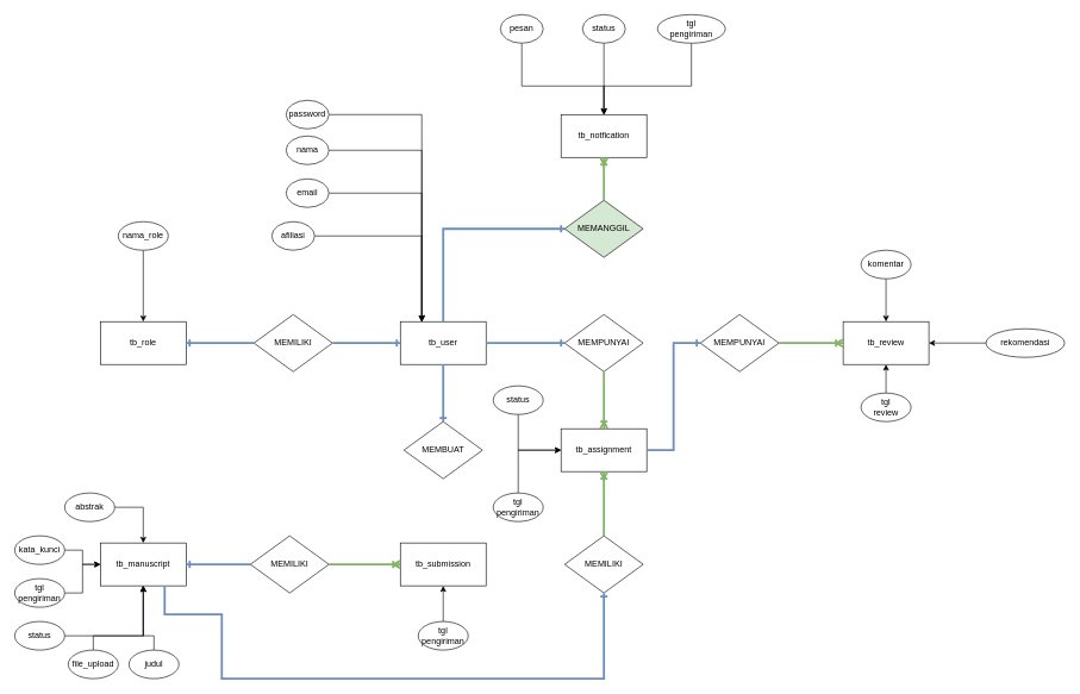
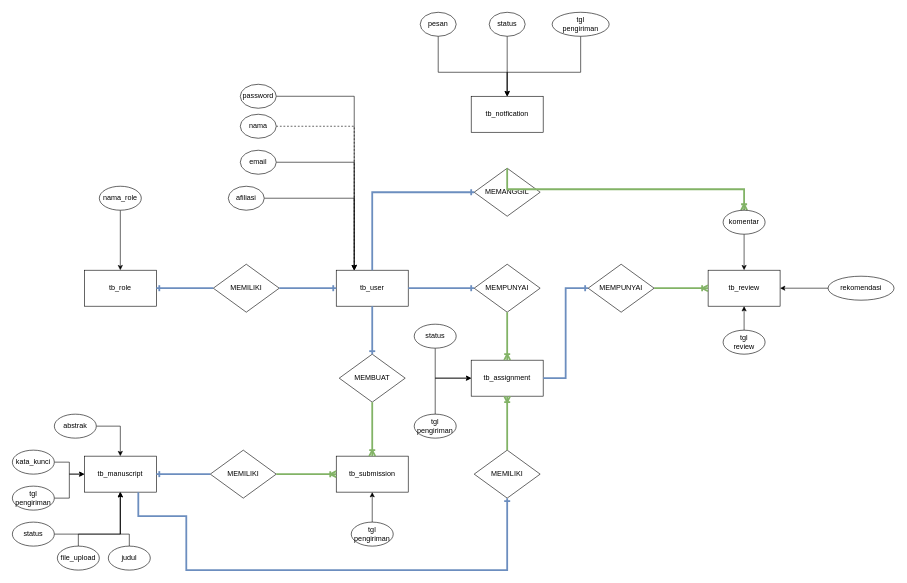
- <mxCell id="9" style="edgeStyle=orthogonalEdgeStyle;rounded=0;orthogonalLoop=1;jettySize=auto;html=1;entryX=0.25;entryY=0;entryDx=0;entryDy=0;" edge="1" parent="1" source="10" target="5"><mxGeometry relative="1" as="geometry"><Array as="points"><mxPoint x="590" y="210" /></Array></mxGeometry></mxCell>
+ <mxCell id="9" style="edgeStyle=orthogonalEdgeStyle;rounded=0;orthogonalLoop=1;jettySize=auto;html=1;entryX=0.25;entryY=0;entryDx=0;entryDy=0;dashed=1;" edge="1" parent="1" source="10" target="5"><mxGeometry relative="1" as="geometry"><Array as="points"><mxPoint x="590" y="210" /></Array></mxGeometry></mxCell>
- <mxCell id="42" value="" style="edgeStyle=elbowEdgeStyle;fontSize=12;html=1;endArrow=ERoneToMany;rounded=0;strokeWidth=3;fillColor=#d5e8d4;strokeColor=#82b366;elbow=vertical;entryX=0.5;entryY=1;entryDx=0;entryDy=0;exitX=0.5;exitY=0;exitDx=0;exitDy=0;" edge="1" parent="1" source="40" target="7"><mxGeometry width="100" height="100" relative="1" as="geometry"><mxPoint x="940" y="270" as="sourcePoint" /><mxPoint x="940" y="350" as="targetPoint" /></mxGeometry></mxCell>
+ <mxCell id="42" value="" style="edgeStyle=elbowEdgeStyle;fontSize=12;html=1;endArrow=ERoneToMany;rounded=0;strokeWidth=3;fillColor=#d5e8d4;strokeColor=#82b366;elbow=vertical;exitX=0.5;exitY=0;exitDx=0;exitDy=0;" edge="1" parent="1" source="40" target="69"><mxGeometry width="100" height="100" relative="1" as="geometry"><mxPoint x="940" y="270" as="sourcePoint" /><mxPoint x="940" y="350" as="targetPoint" /></mxGeometry></mxCell>
- <mxCell id="40" value="MEMANGGIL" style="rhombus;whiteSpace=wrap;html=1;fillColor=#d5e8d4;" vertex="1" parent="1"><mxGeometry x="790" y="280" width="110" height="80" as="geometry" /></mxCell>
+ <mxCell id="40" value="MEMANGGIL" style="rhombus;whiteSpace=wrap;html=1;" vertex="1" parent="1"><mxGeometry x="790" y="280" width="110" height="80" as="geometry" /></mxCell>
+ <mxCell id="24" value="" style="edgeStyle=elbowEdgeStyle;fontSize=12;html=1;endArrow=ERoneToMany;rounded=0;strokeWidth=3;fillColor=#d5e8d4;strokeColor=#82b366;elbow=vertical;entryX=0.5;entryY=0;entryDx=0;entryDy=0;exitX=0.5;exitY=1;exitDx=0;exitDy=0;" edge="1" parent="1" source="22" target="8"><mxGeometry width="100" height="100" relative="1" as="geometry"><mxPoint x="550" y="780" as="sourcePoint" /><mxPoint x="650" y="680" as="targetPoint" /></mxGeometry></mxCell>
